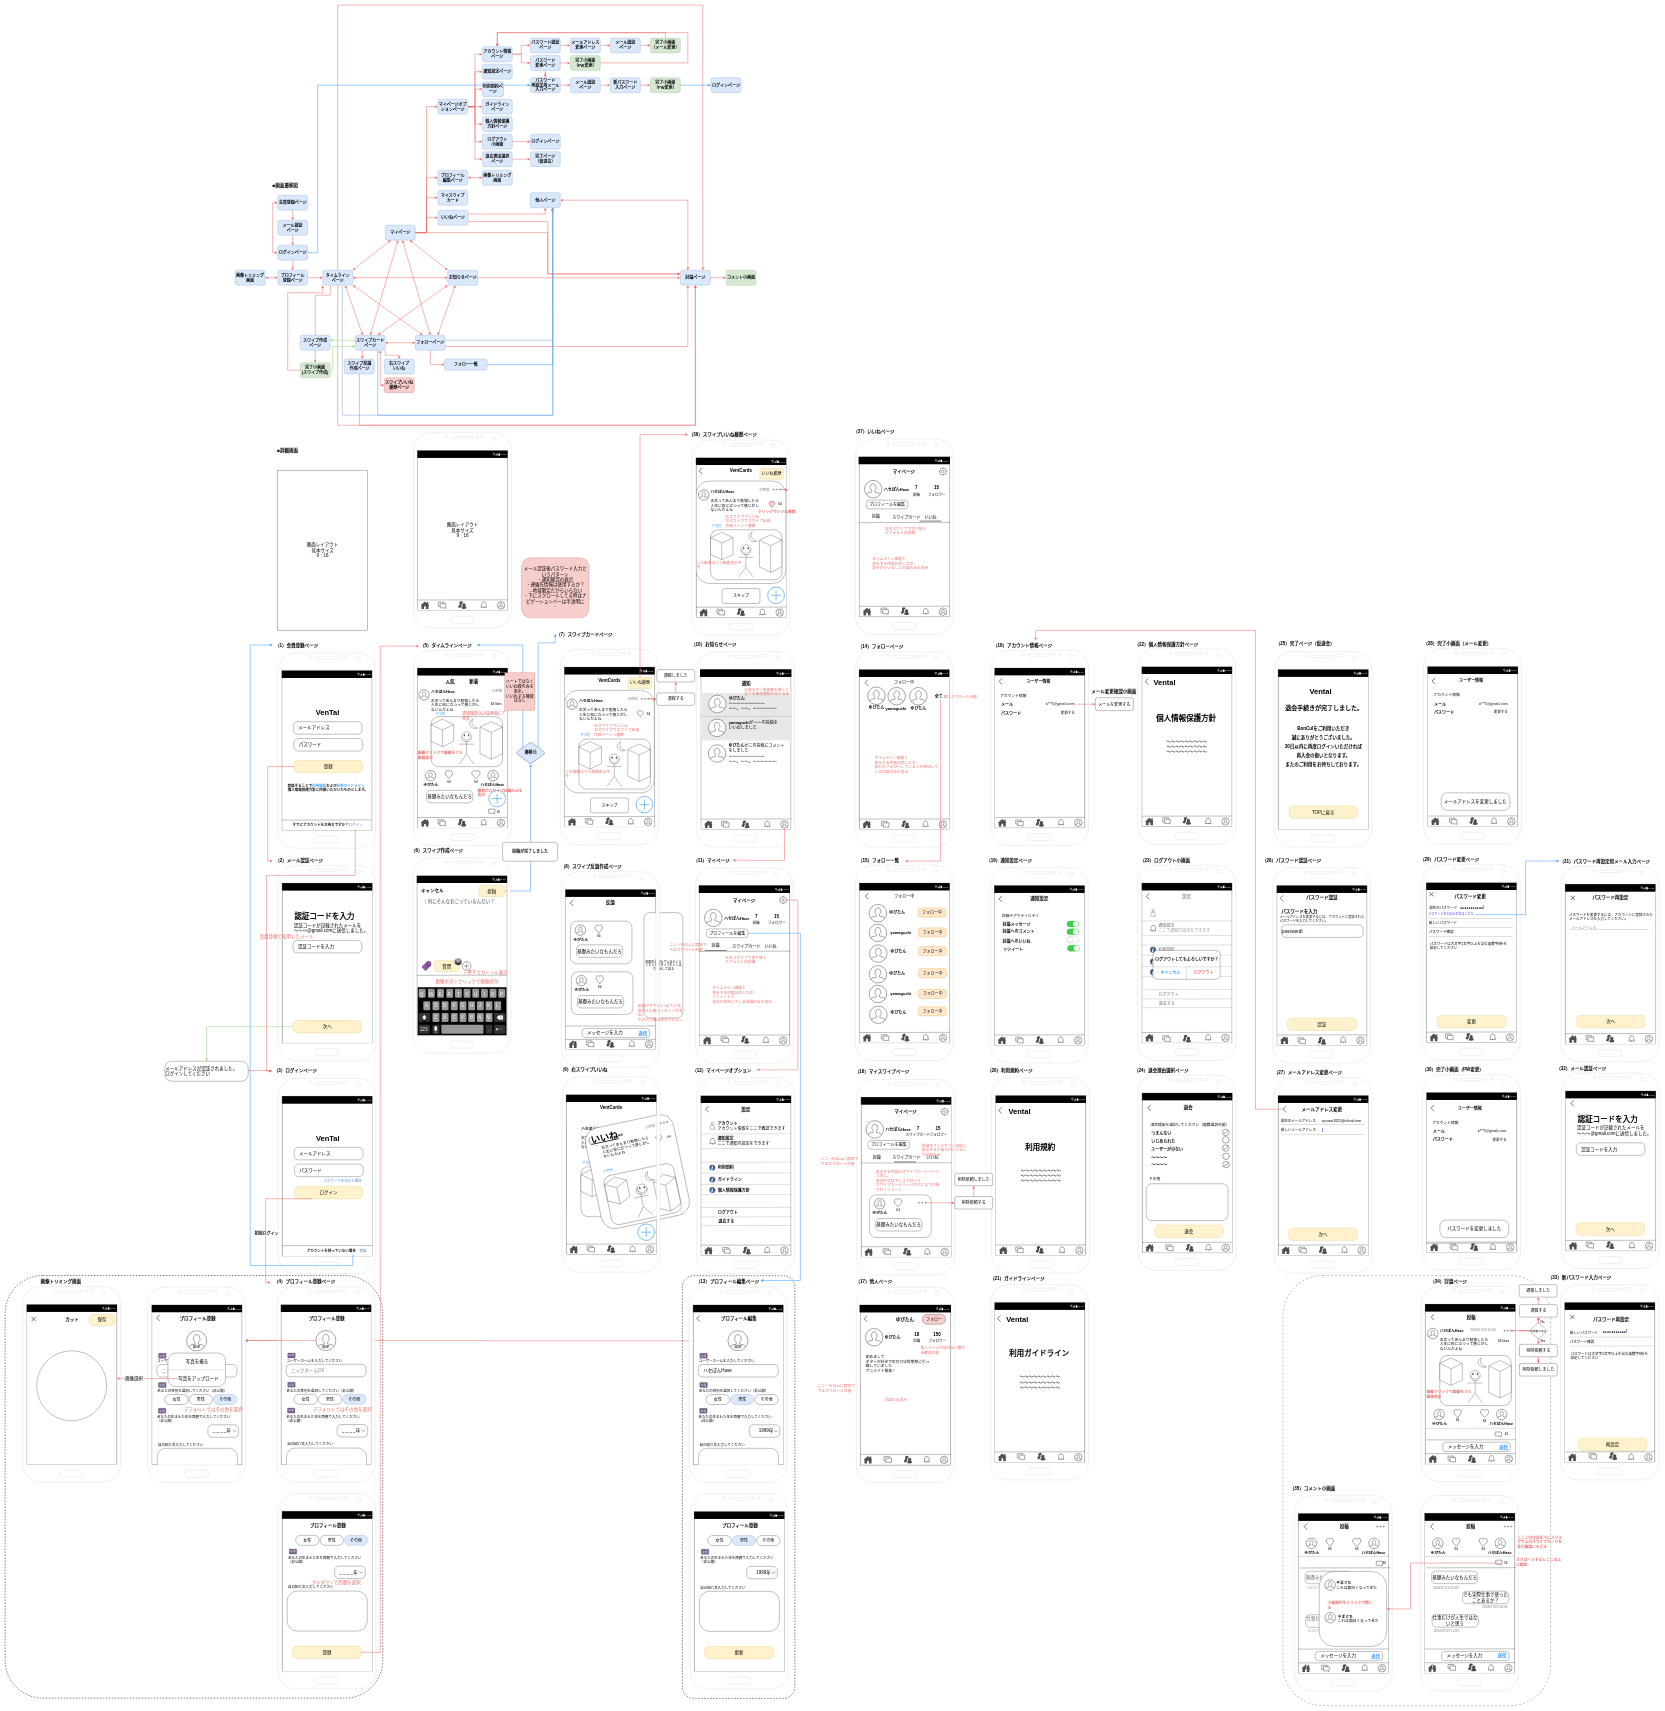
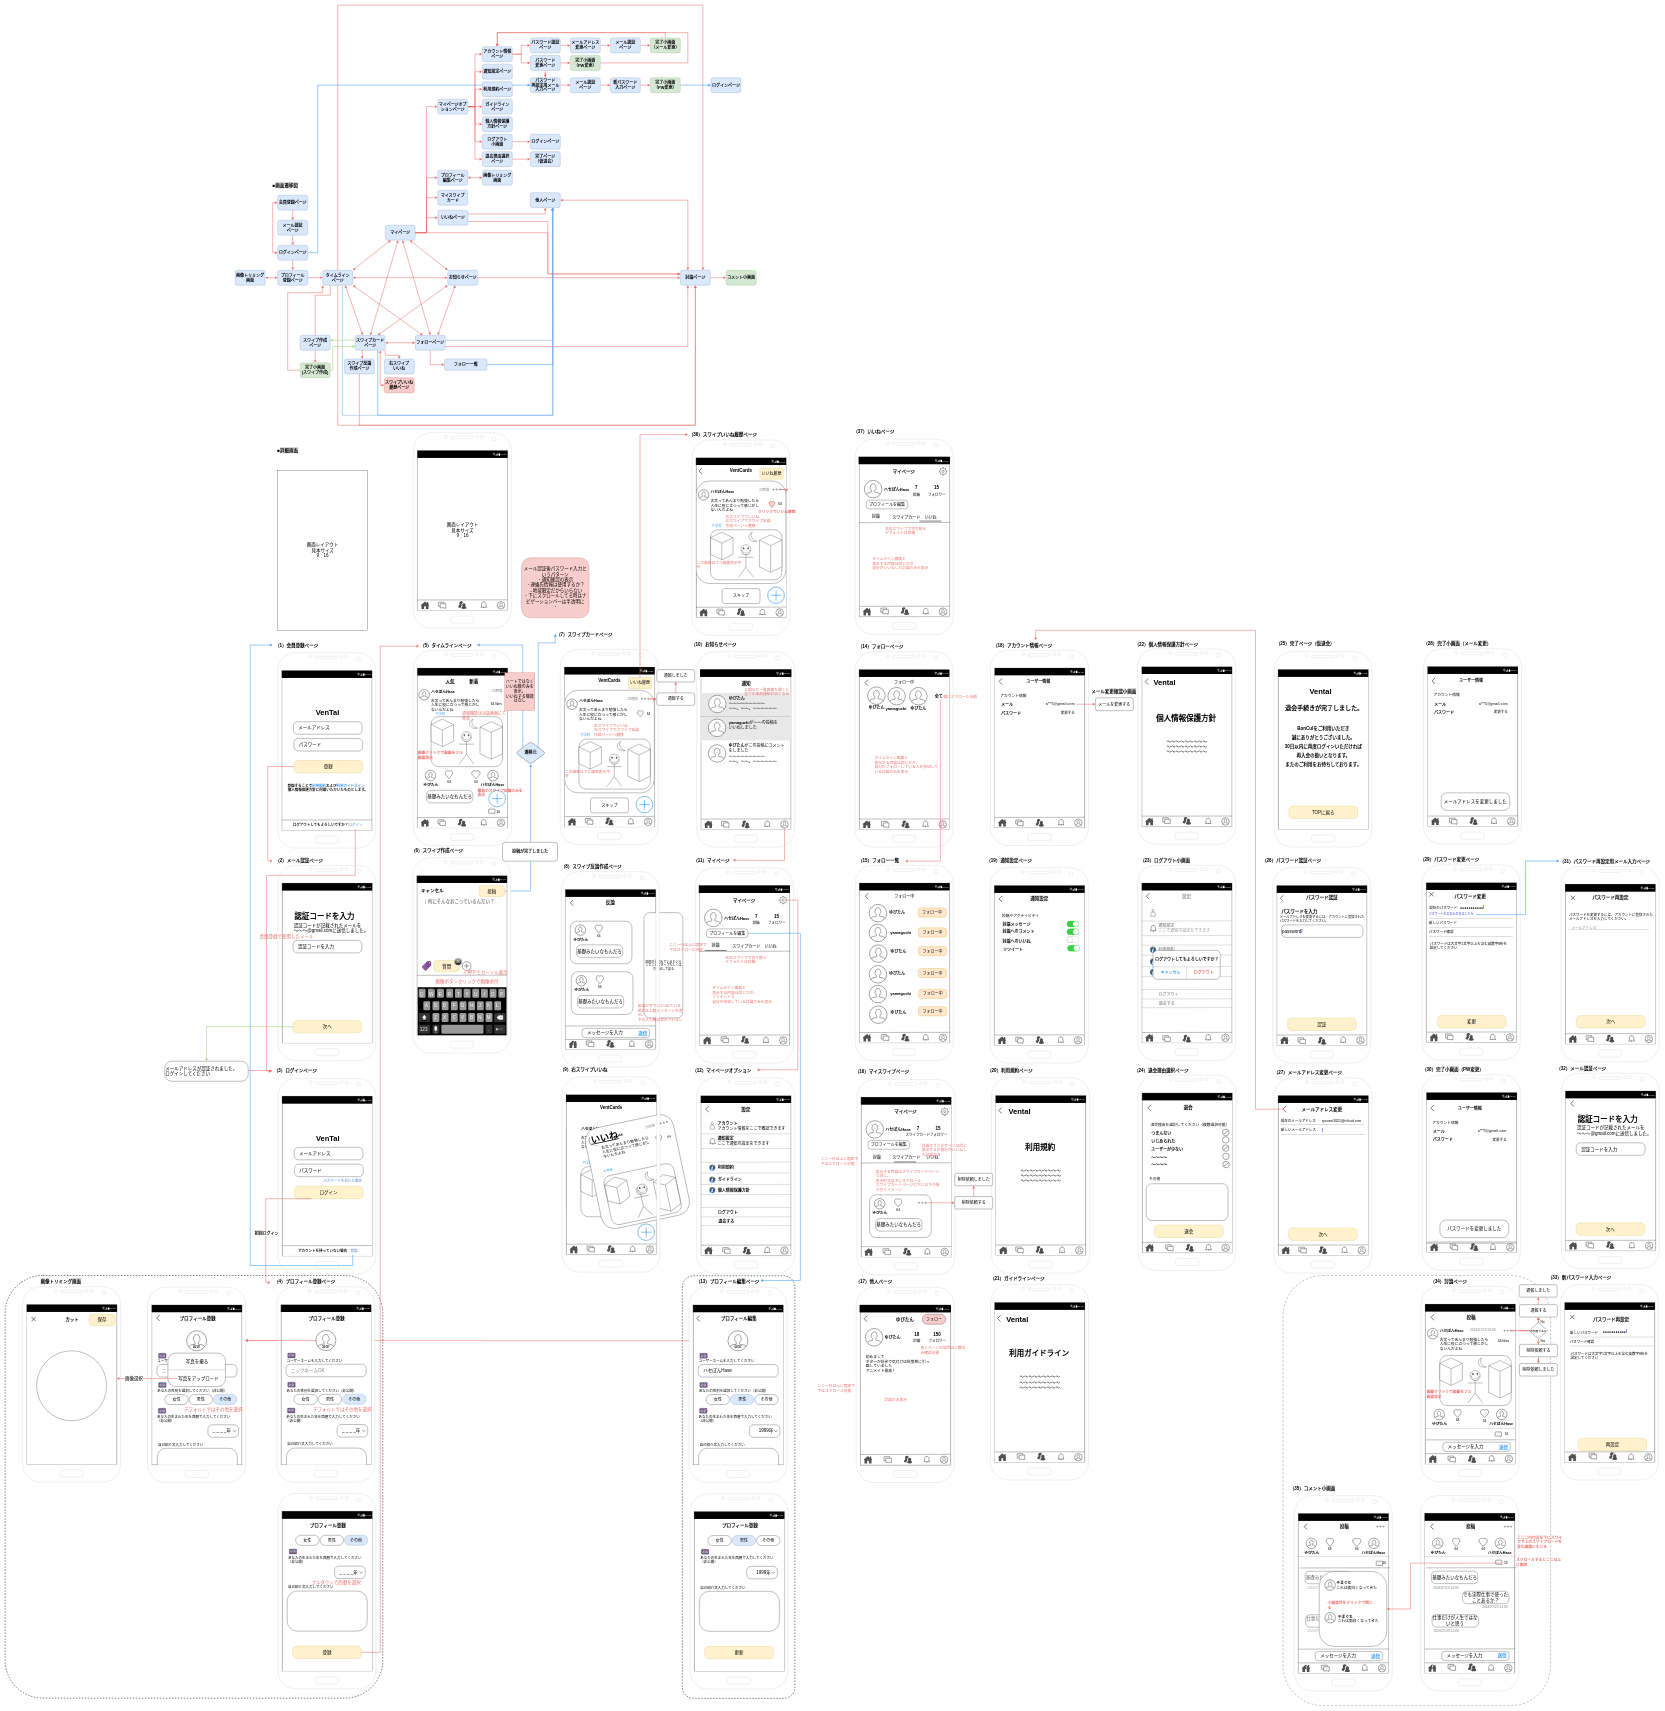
- <mxCell id="367" value="利用規約ページ" style="rounded=1;whiteSpace=wrap;html=1;fillColor=#dae8fc;strokeColor=#6c8ebf;fontSize=16;fontStyle=1" parent="1" vertex="1"><mxGeometry x="1928" y="326" width="85" height="60" as="geometry" /></mxCell>
+ <mxCell id="367" value="利用規約ページ" style="rounded=1;whiteSpace=wrap;html=1;fillColor=#dae8fc;strokeColor=#6c8ebf;fontSize=16;fontStyle=1" parent="1" vertex="1"><mxGeometry x="1928" y="326" width="120" height="60" as="geometry" /></mxCell>
- <mxCell id="577" value="&lt;span style=&quot;font-size: 14px;&quot;&gt;すでにアカウントをお持ちですか？&lt;font color=&quot;#7ea6e0&quot;&gt;ログイン&lt;/font&gt;&lt;/span&gt;" style="text;html=1;align=center;verticalAlign=middle;resizable=0;points=[];autosize=1;strokeColor=none;fillColor=none;fontStyle=1;fontSize=14;" parent="1" vertex="1"><mxGeometry x="1159" y="3284.5" width="300" height="30" as="geometry" /></mxCell>
+ <mxCell id="577" value="&lt;span style=&quot;font-size: 14px;&quot;&gt;ログアウトしてもよろしいですか？&lt;font color=&quot;#7ea6e0&quot;&gt;ログイン&lt;/font&gt;&lt;/span&gt;" style="text;html=1;align=center;verticalAlign=middle;resizable=0;points=[];autosize=1;strokeColor=none;fillColor=none;fontStyle=1;fontSize=14;" parent="1" vertex="1"><mxGeometry x="1159" y="3284.5" width="300" height="30" as="geometry" /></mxCell>
- <mxCell id="586" value="&lt;span style=&quot;font-size: 14px;&quot;&gt;アカウントを持っていない場合　&lt;font color=&quot;#7ea6e0&quot;&gt;登録&lt;/font&gt;&lt;/span&gt;" style="text;html=1;align=center;verticalAlign=middle;resizable=0;points=[];autosize=1;strokeColor=none;fillColor=none;fontStyle=1;fontSize=14;" parent="1" vertex="1"><mxGeometry x="1215" y="4986.5" width="260" height="30" as="geometry" /></mxCell>
+ <mxCell id="586" value="&lt;span style=&quot;font-size: 14px;&quot;&gt;アカウントを持っていない場合　&lt;font color=&quot;#7ea6e0&quot;&gt;登録&lt;/font&gt;&lt;/span&gt;" style="text;html=1;align=center;verticalAlign=middle;resizable=0;points=[];autosize=1;strokeColor=none;fillColor=none;fontStyle=1;fontSize=14;" parent="1" vertex="1"><mxGeometry x="1180" y="4986.5" width="260" height="30" as="geometry" /></mxCell>
